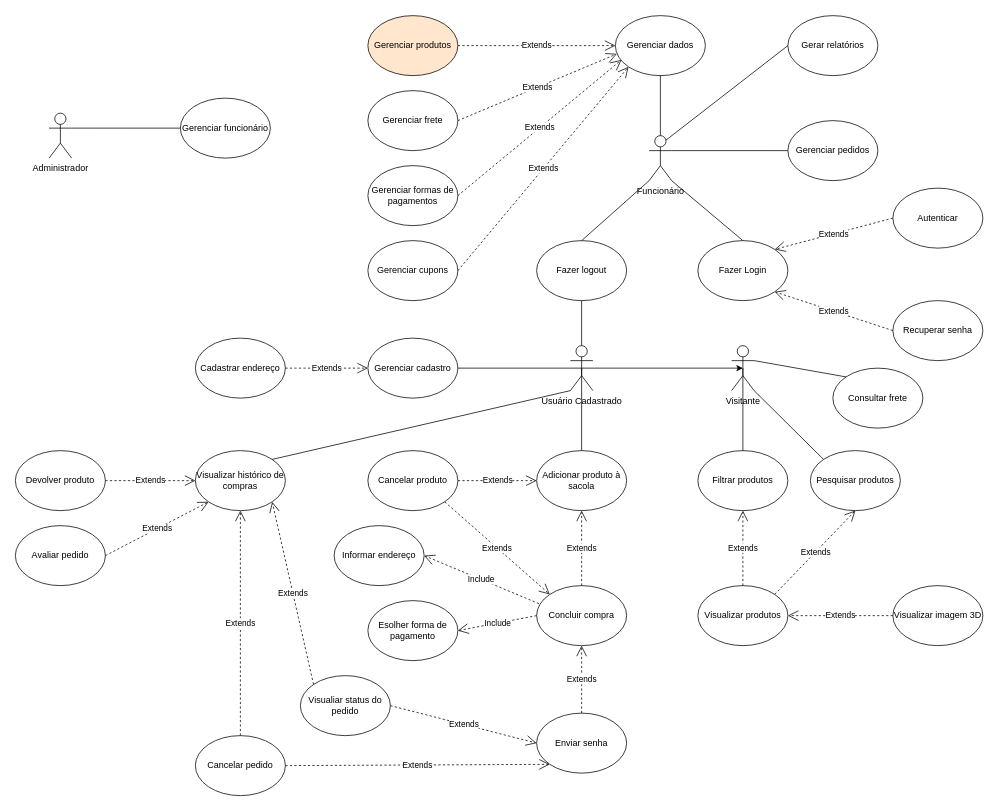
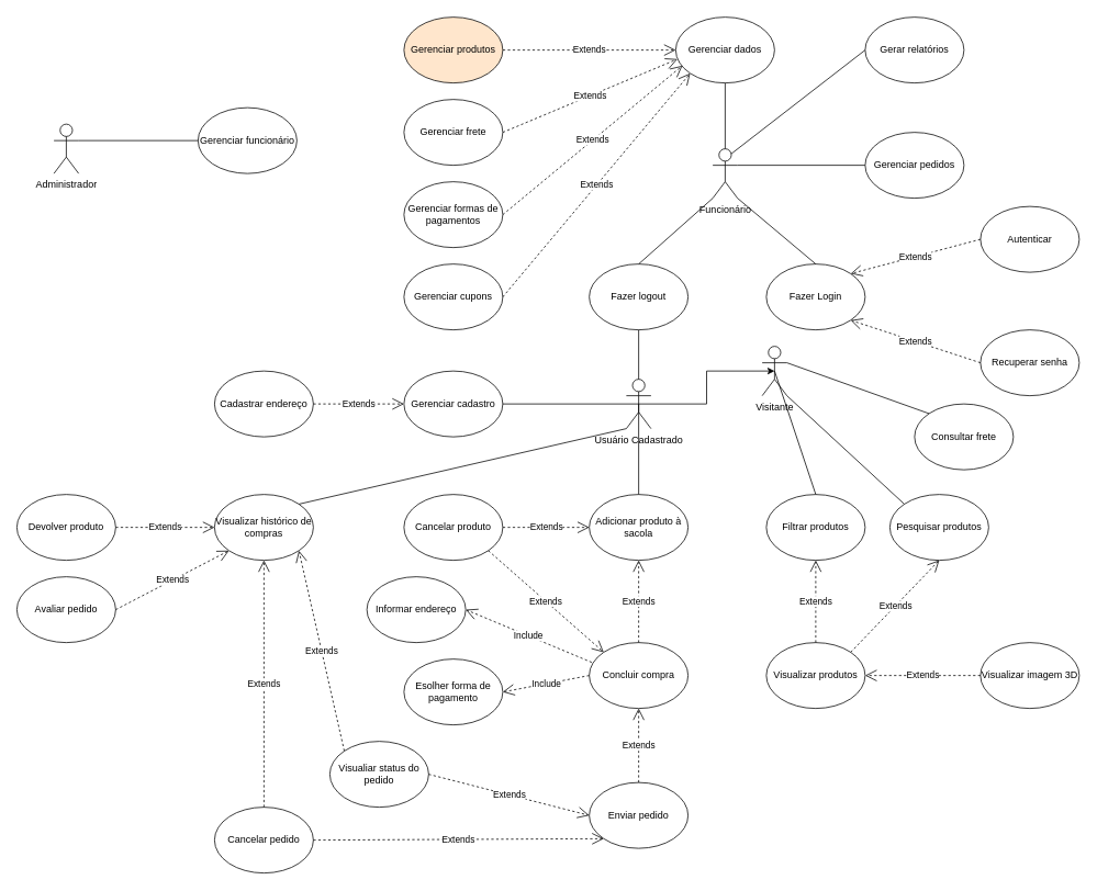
- <mxCell id="3" value="Visitante&lt;div&gt;&lt;br&gt;&lt;/div&gt;" style="shape=umlActor;verticalLabelPosition=bottom;verticalAlign=top;html=1;outlineConnect=0;" vertex="1" parent="1"><mxGeometry x="975" y="460" width="30" height="60" as="geometry" /></mxCell>
+ <mxCell id="3" value="Visitante&lt;div&gt;&lt;br&gt;&lt;/div&gt;" style="shape=umlActor;verticalLabelPosition=bottom;verticalAlign=top;html=1;outlineConnect=0;" vertex="1" parent="1"><mxGeometry x="925" y="420" width="30" height="60" as="geometry" /></mxCell>
- <mxCell id="39" value="Enviar senha" style="ellipse;whiteSpace=wrap;html=1;" vertex="1" parent="1"><mxGeometry x="715" y="950" width="120" height="80" as="geometry" /></mxCell>
+ <mxCell id="39" value="Enviar pedido" style="ellipse;whiteSpace=wrap;html=1;" vertex="1" parent="1"><mxGeometry x="715" y="950" width="120" height="80" as="geometry" /></mxCell>
